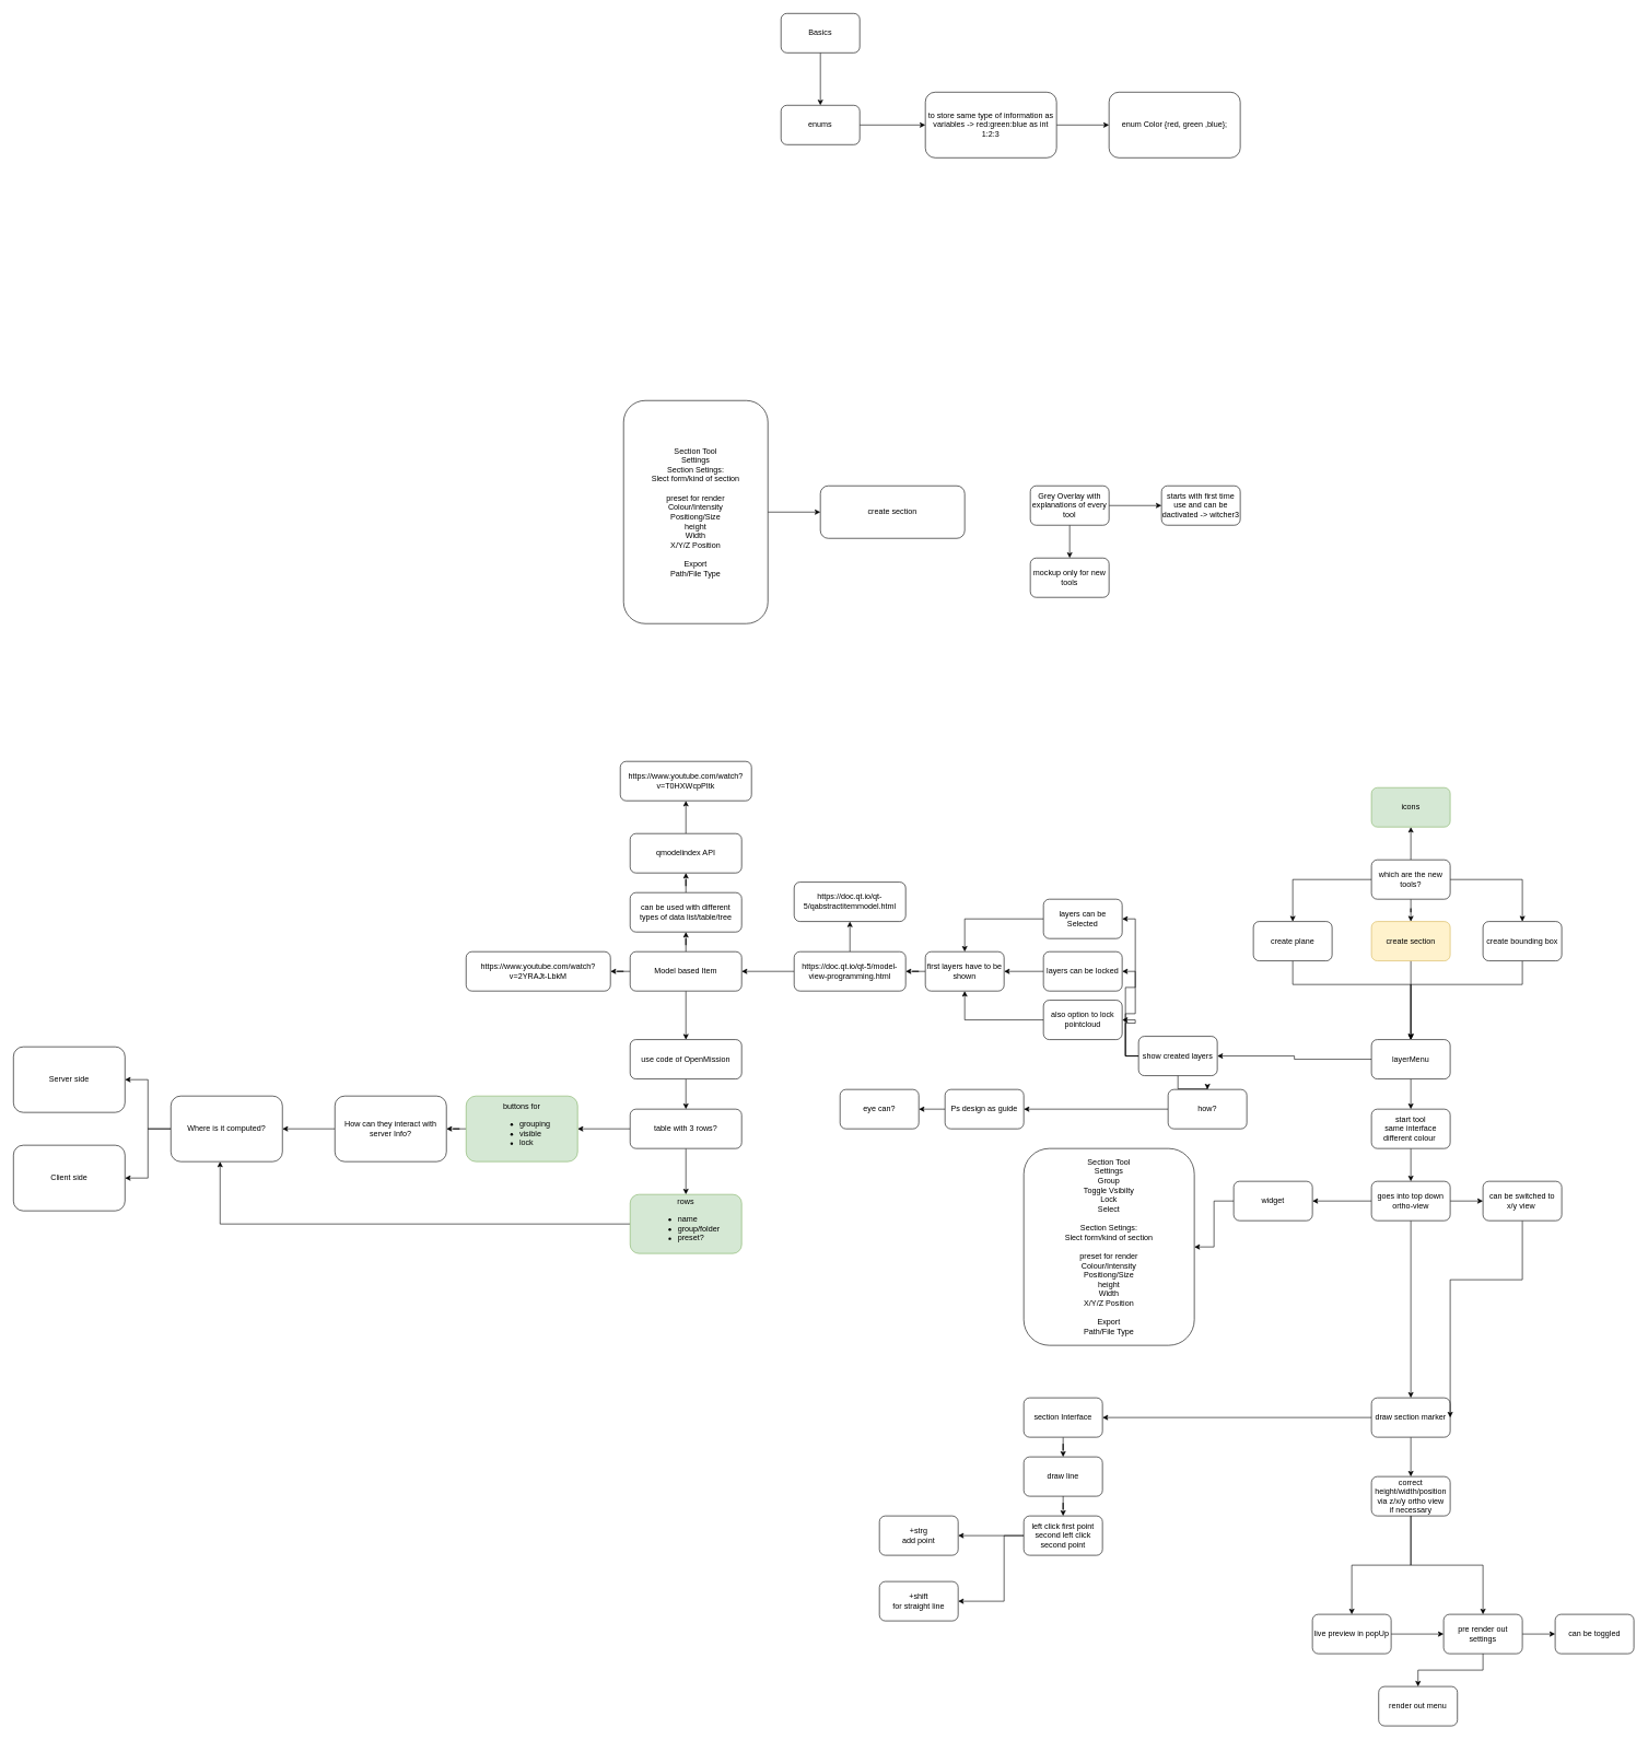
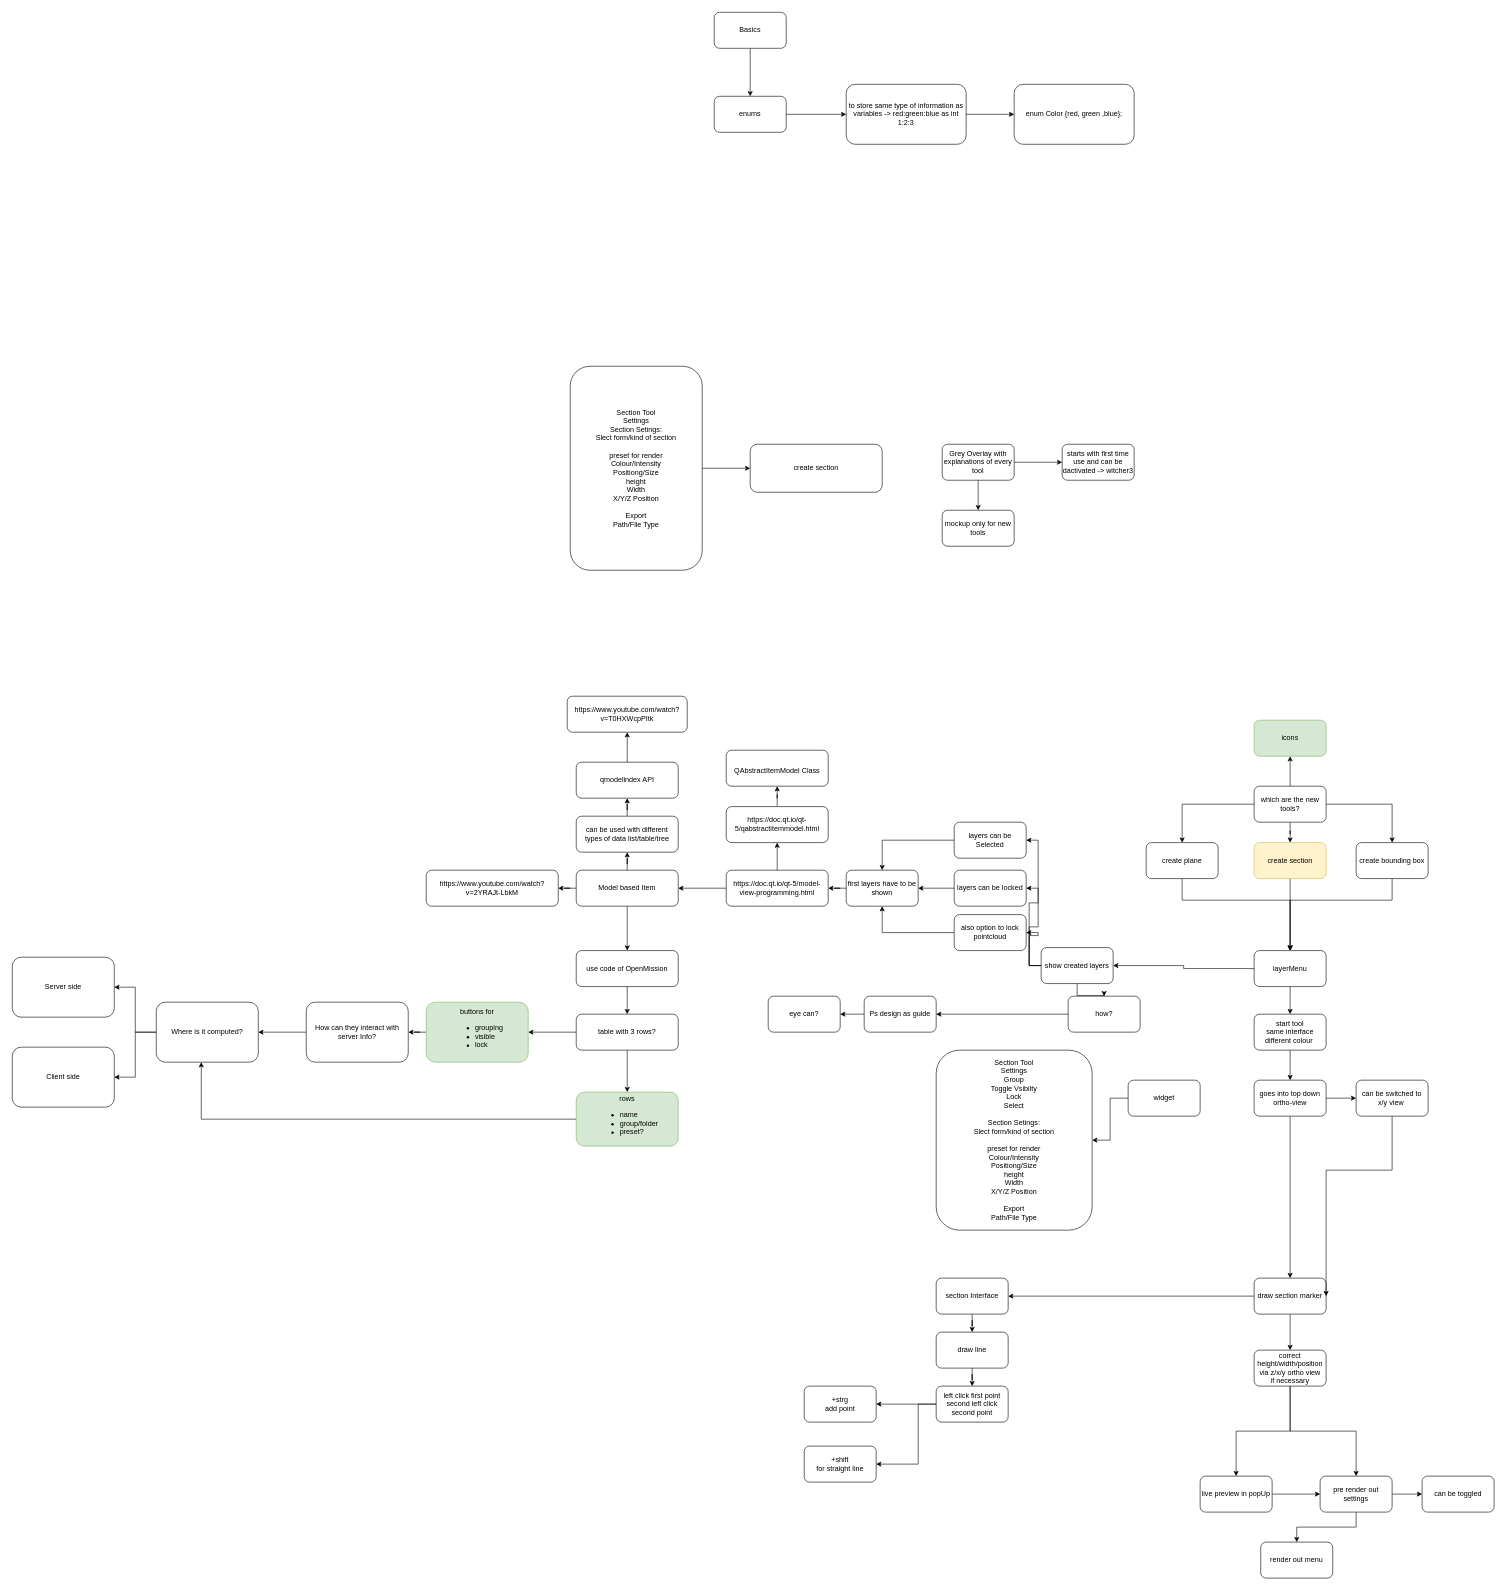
+ <mxCell id="107" value="&lt;h1 class=&quot;title&quot;&gt;&lt;font style=&quot;font-weight: normal ; font-size: 12px&quot;&gt;QAbstractItemModel Class&lt;/font&gt;&lt;/h1&gt;" style="rounded=1;whiteSpace=wrap;html=1;" parent="1" vertex="1"><mxGeometry x="1210" y="1250" width="170" height="60" as="geometry" /></mxCell>
+ <mxCell id="105" value="" style="edgeStyle=orthogonalEdgeStyle;rounded=0;orthogonalLoop=1;jettySize=auto;html=1;" parent="1" source="106" target="107" edge="1"><mxGeometry relative="1" as="geometry" /></mxCell>
- <mxCell id="25" style="edgeStyle=orthogonalEdgeStyle;rounded=0;orthogonalLoop=1;jettySize=auto;html=1;entryX=1;entryY=0.5;entryDx=0;entryDy=0;" parent="1" source="26" target="70" edge="1"><mxGeometry relative="1" as="geometry" /></mxCell>
